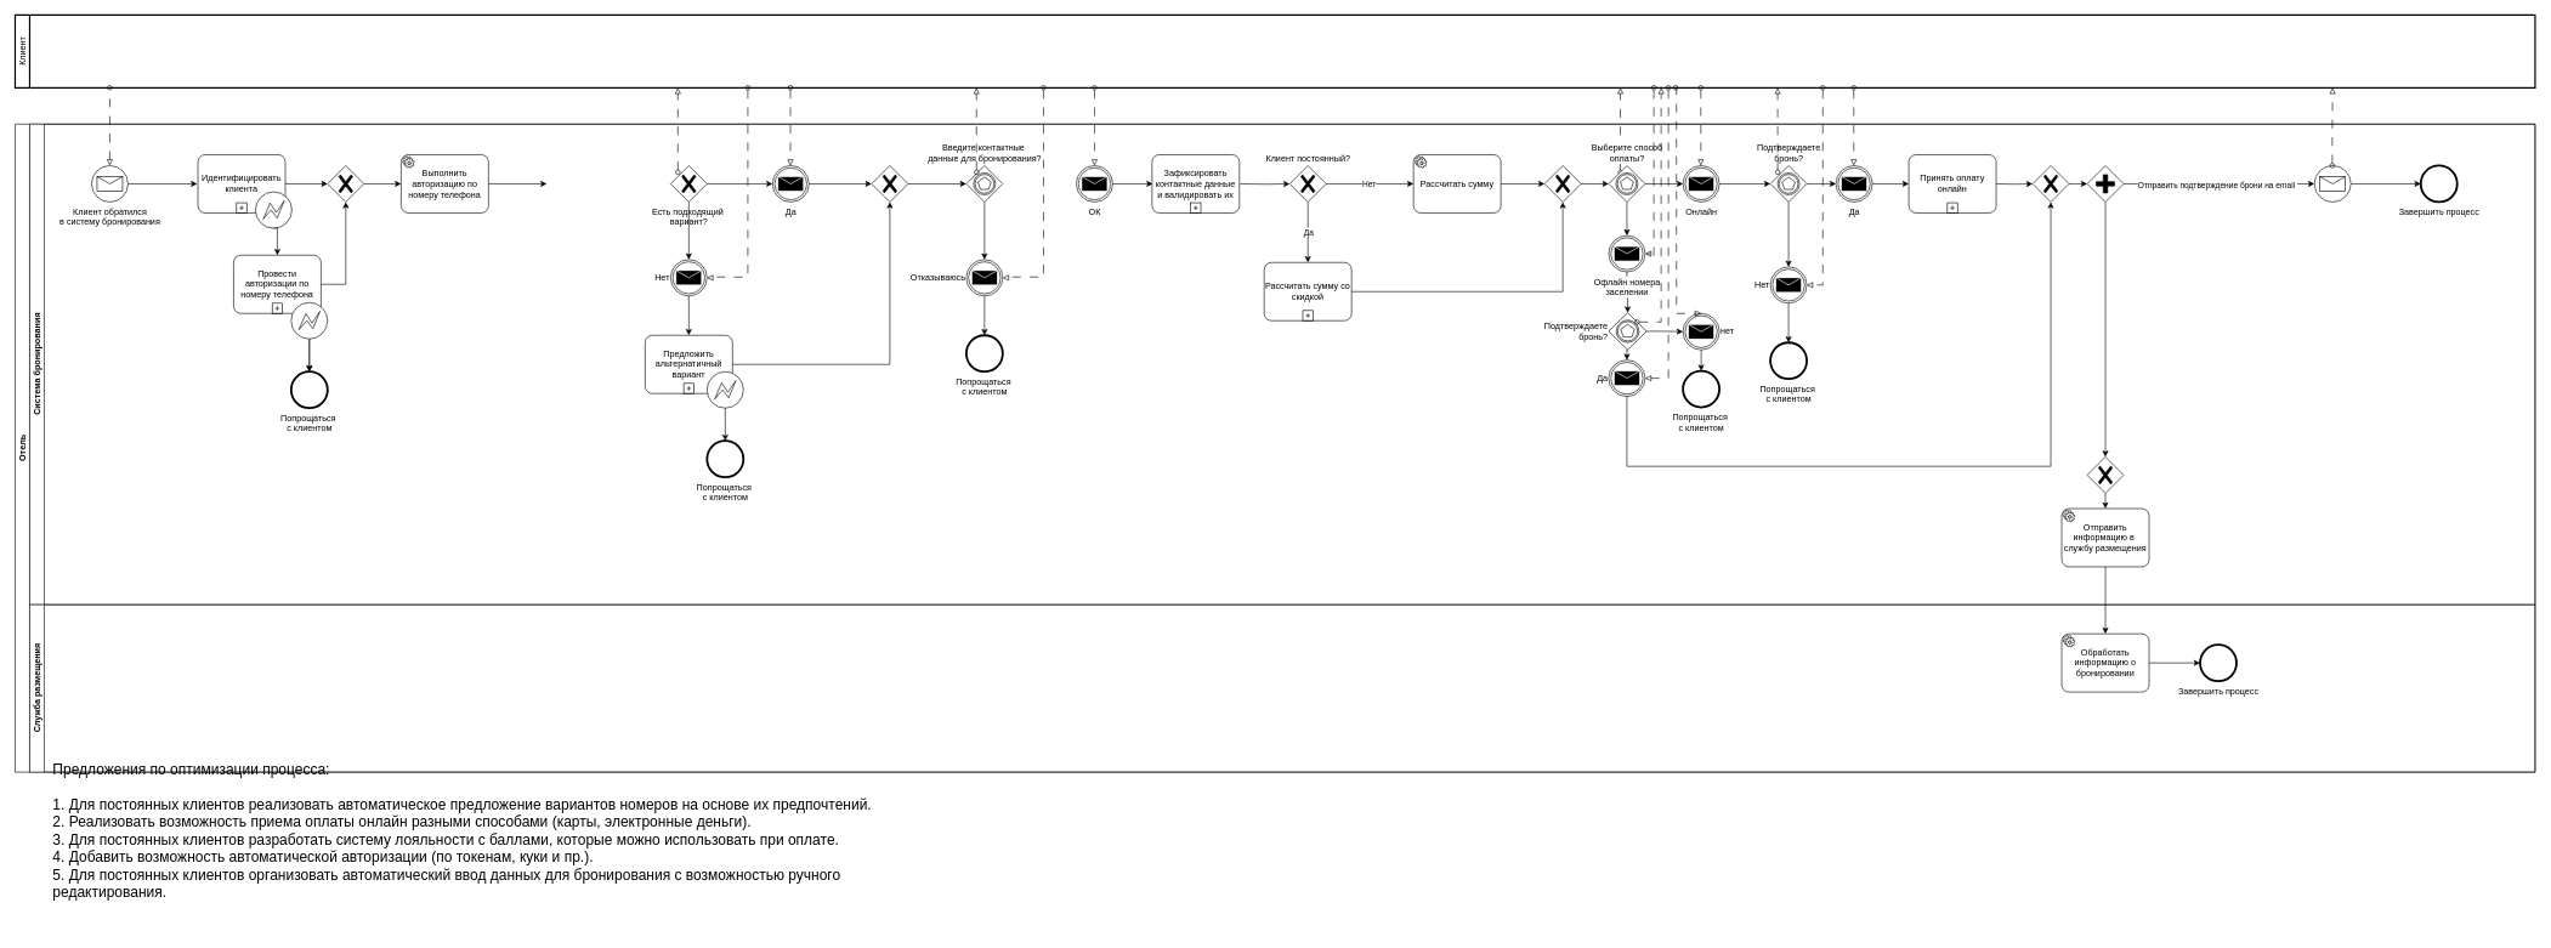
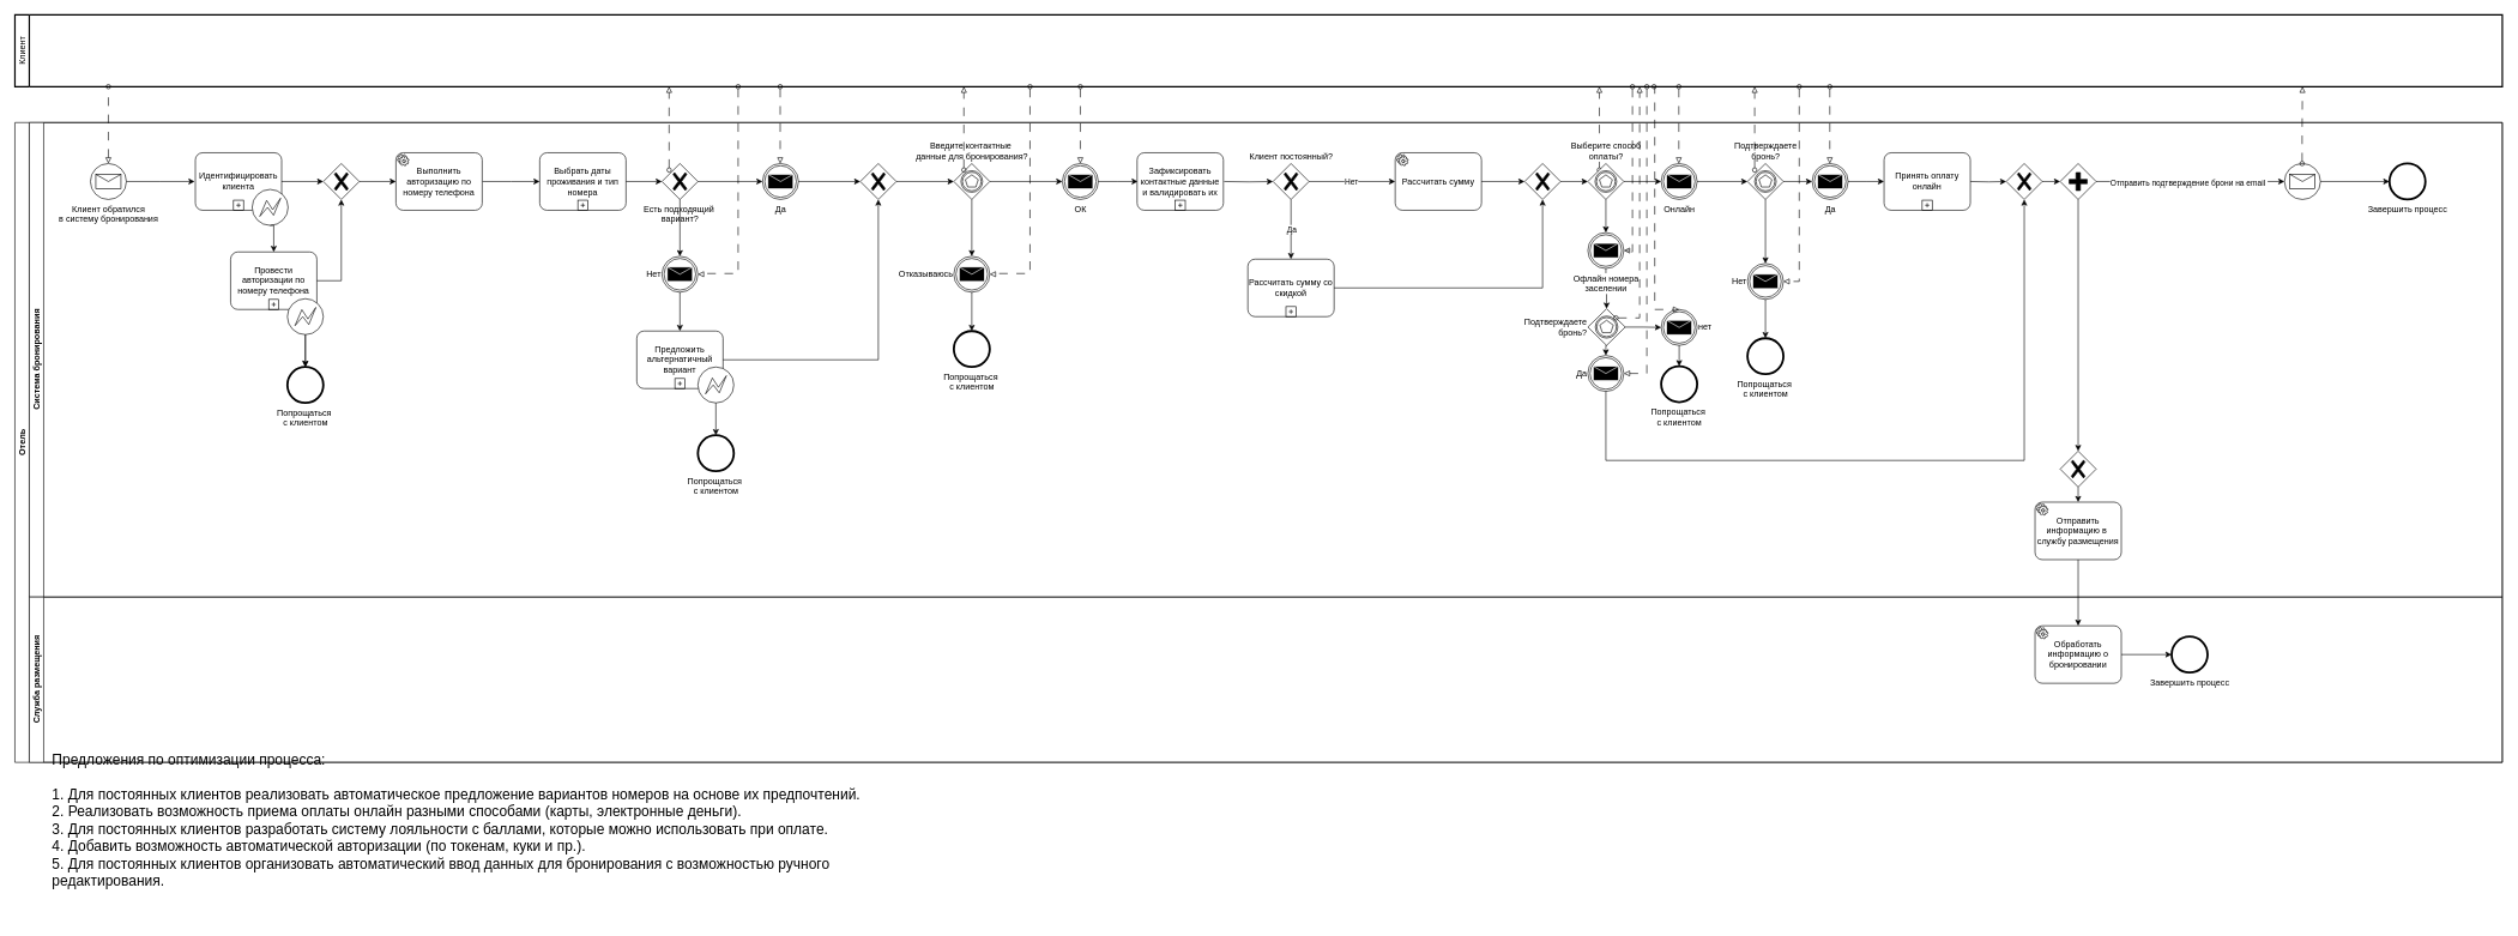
+ <mxCell id="29" value="Выбрать даты проживания и тип номера" style="points=[[0.25,0,0],[0.5,0,0],[0.75,0,0],[1,0.25,0],[1,0.5,0],[1,0.75,0],[0.75,1,0],[0.5,1,0],[0.25,1,0],[0,0.75,0],[0,0.5,0],[0,0.25,0]];shape=mxgraph.bpmn.task;whiteSpace=wrap;rectStyle=rounded;size=10;html=1;container=1;expand=0;collapsible=0;taskMarker=abstract;isLoopSub=1;" vertex="1" parent="4"><mxGeometry x="710" y="42" width="120" height="80" as="geometry" /></mxCell>
+ <mxCell id="31" style="edgeStyle=orthogonalEdgeStyle;rounded=0;orthogonalLoop=1;jettySize=auto;html=1;exitX=1;exitY=0.5;exitDx=0;exitDy=0;exitPerimeter=0;entryX=0;entryY=0.5;entryDx=0;entryDy=0;entryPerimeter=0;" edge="1" parent="4" source="29" target="30"><mxGeometry relative="1" as="geometry" /></mxCell>
+ <mxCell id="27" style="edgeStyle=orthogonalEdgeStyle;rounded=0;orthogonalLoop=1;jettySize=auto;html=1;exitX=1;exitY=0.5;exitDx=0;exitDy=0;exitPerimeter=0;entryX=0;entryY=0.5;entryDx=0;entryDy=0;entryPerimeter=0;" edge="1" parent="4" source="20" target="21"><mxGeometry relative="1" as="geometry" /></mxCell>
